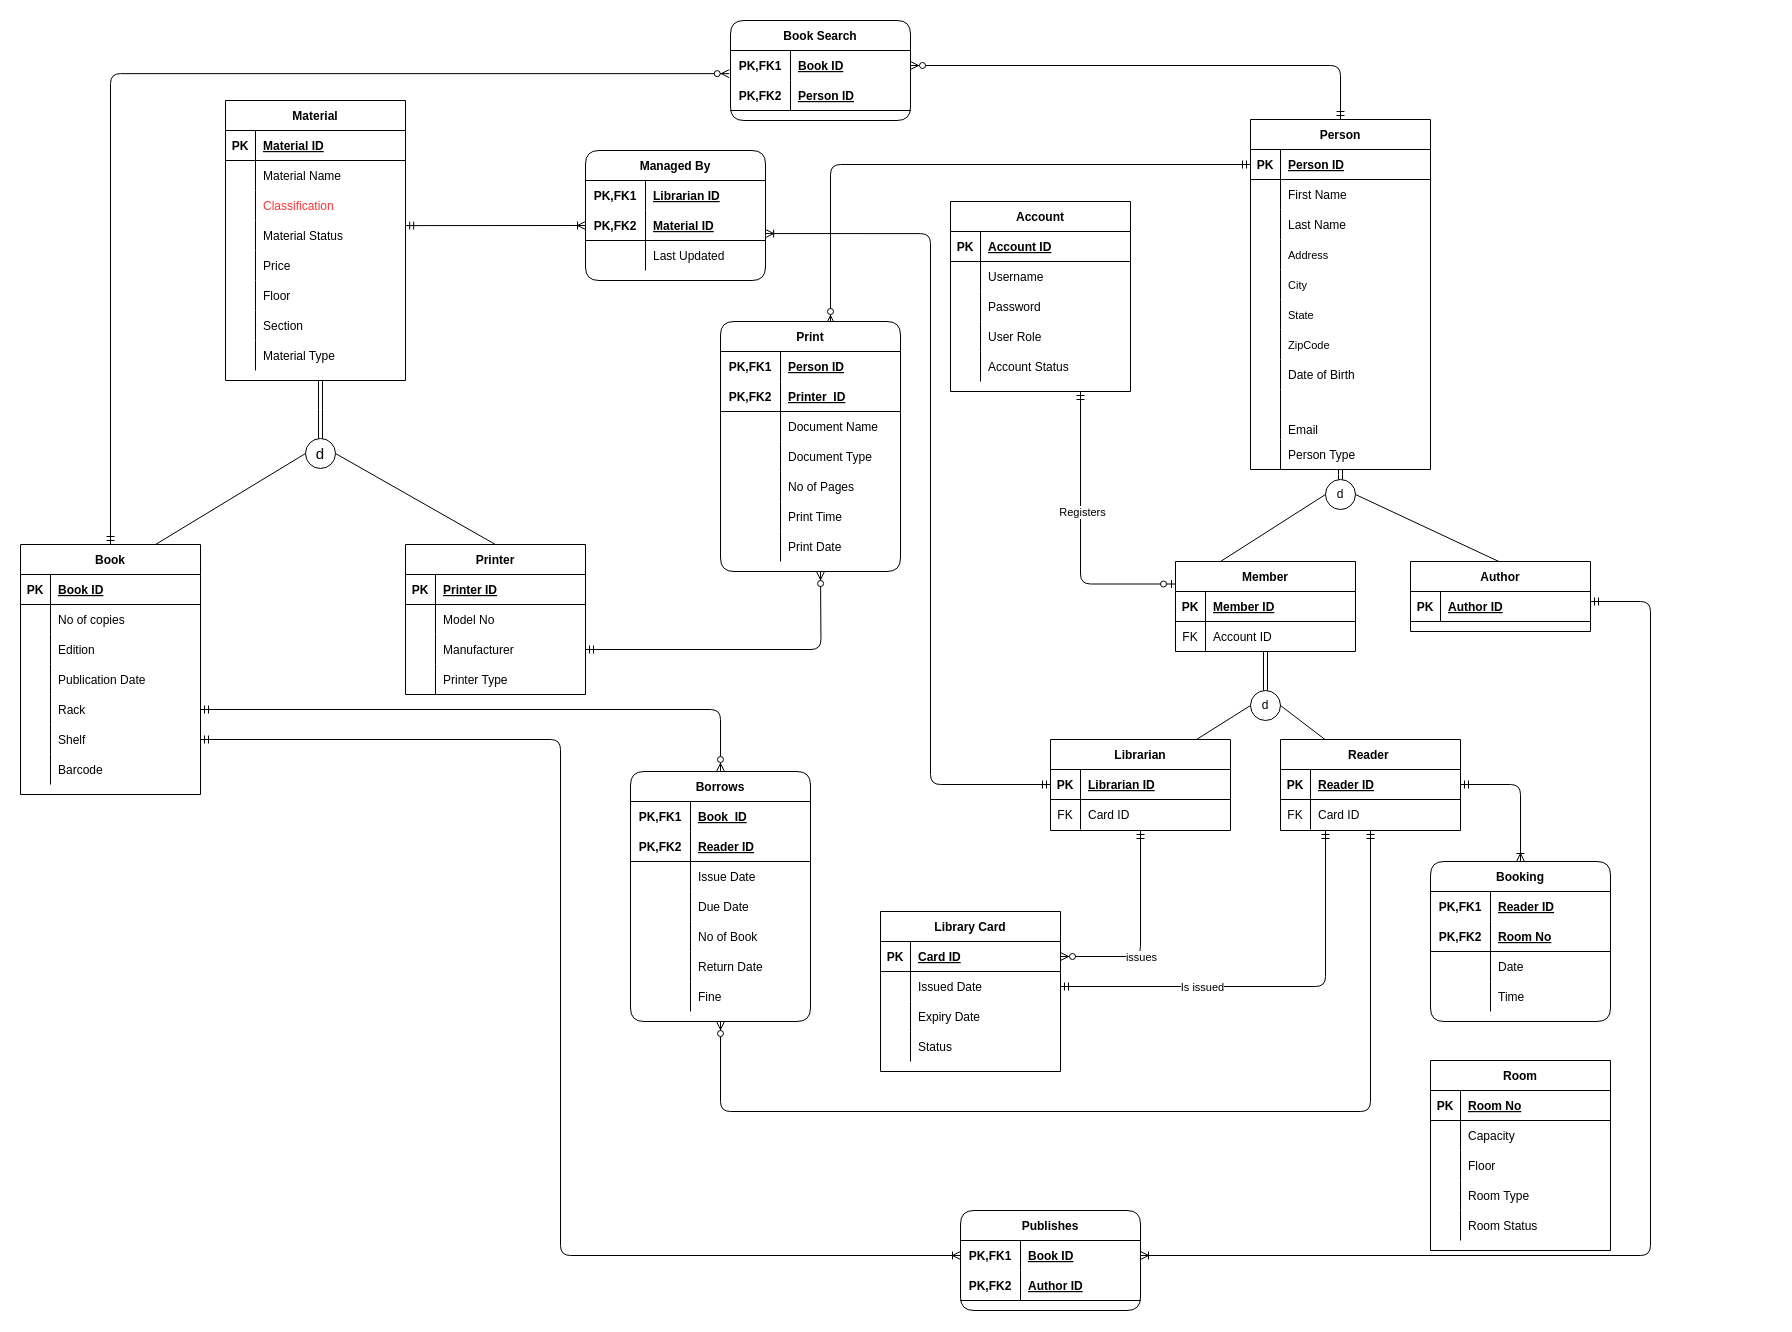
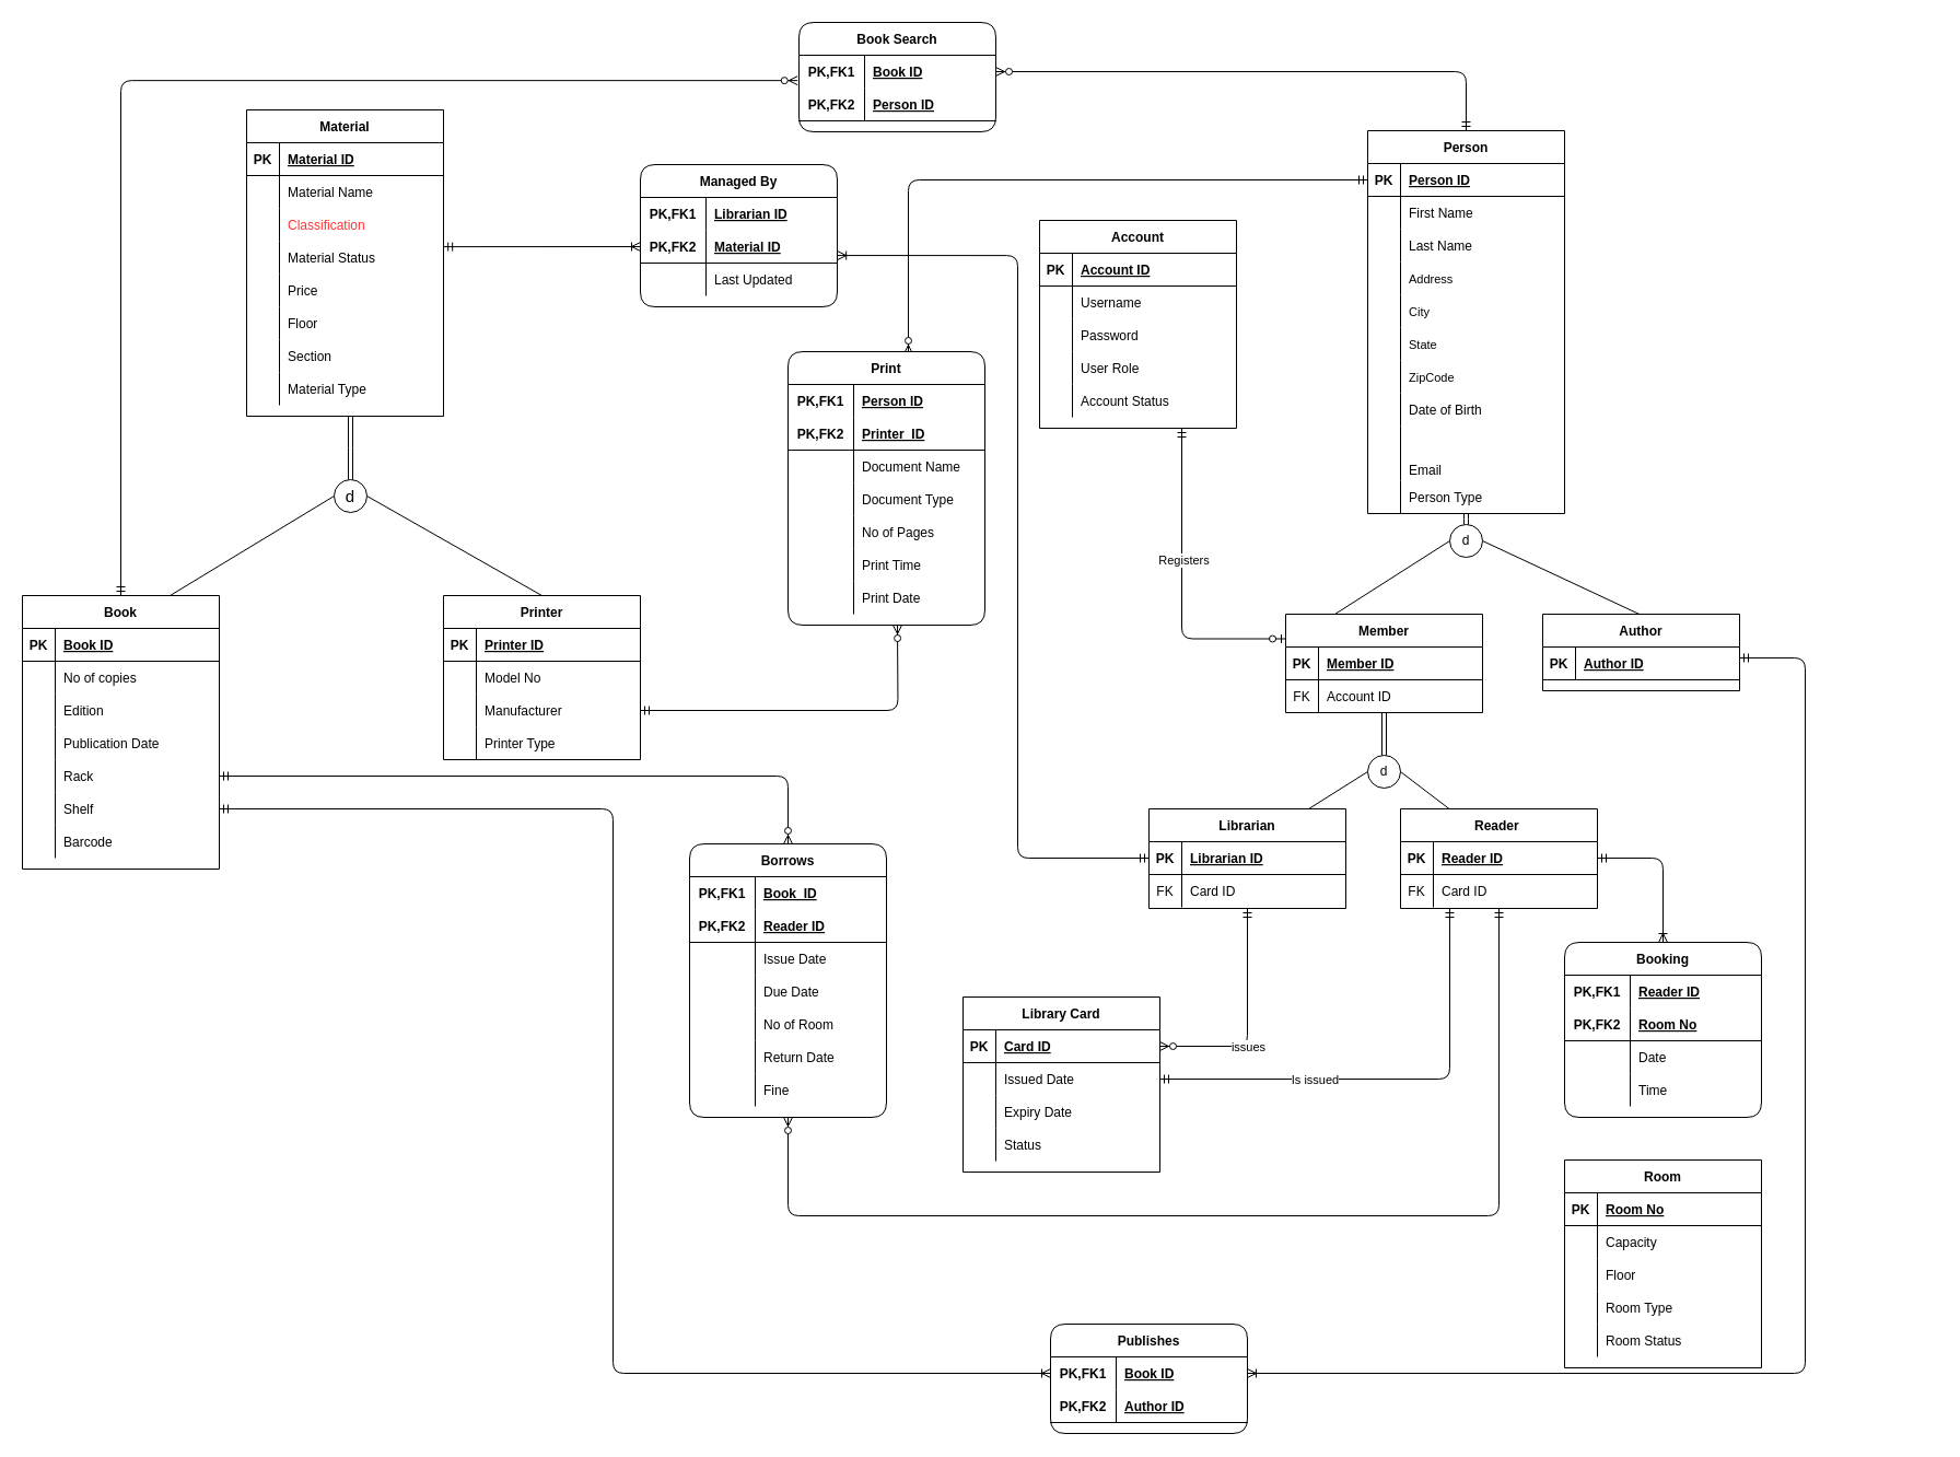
- <mxCell id="212" value="No of Book" style="shape=partialRectangle;connectable=0;fillColor=none;top=0;left=0;bottom=0;right=0;align=left;spacingLeft=6;overflow=hidden;" parent="210" vertex="1"><mxGeometry x="60" width="120" height="30" as="geometry" /></mxCell>
+ <mxCell id="212" value="No of Room" style="shape=partialRectangle;connectable=0;fillColor=none;top=0;left=0;bottom=0;right=0;align=left;spacingLeft=6;overflow=hidden;" parent="210" vertex="1"><mxGeometry x="60" width="120" height="30" as="geometry" /></mxCell>
